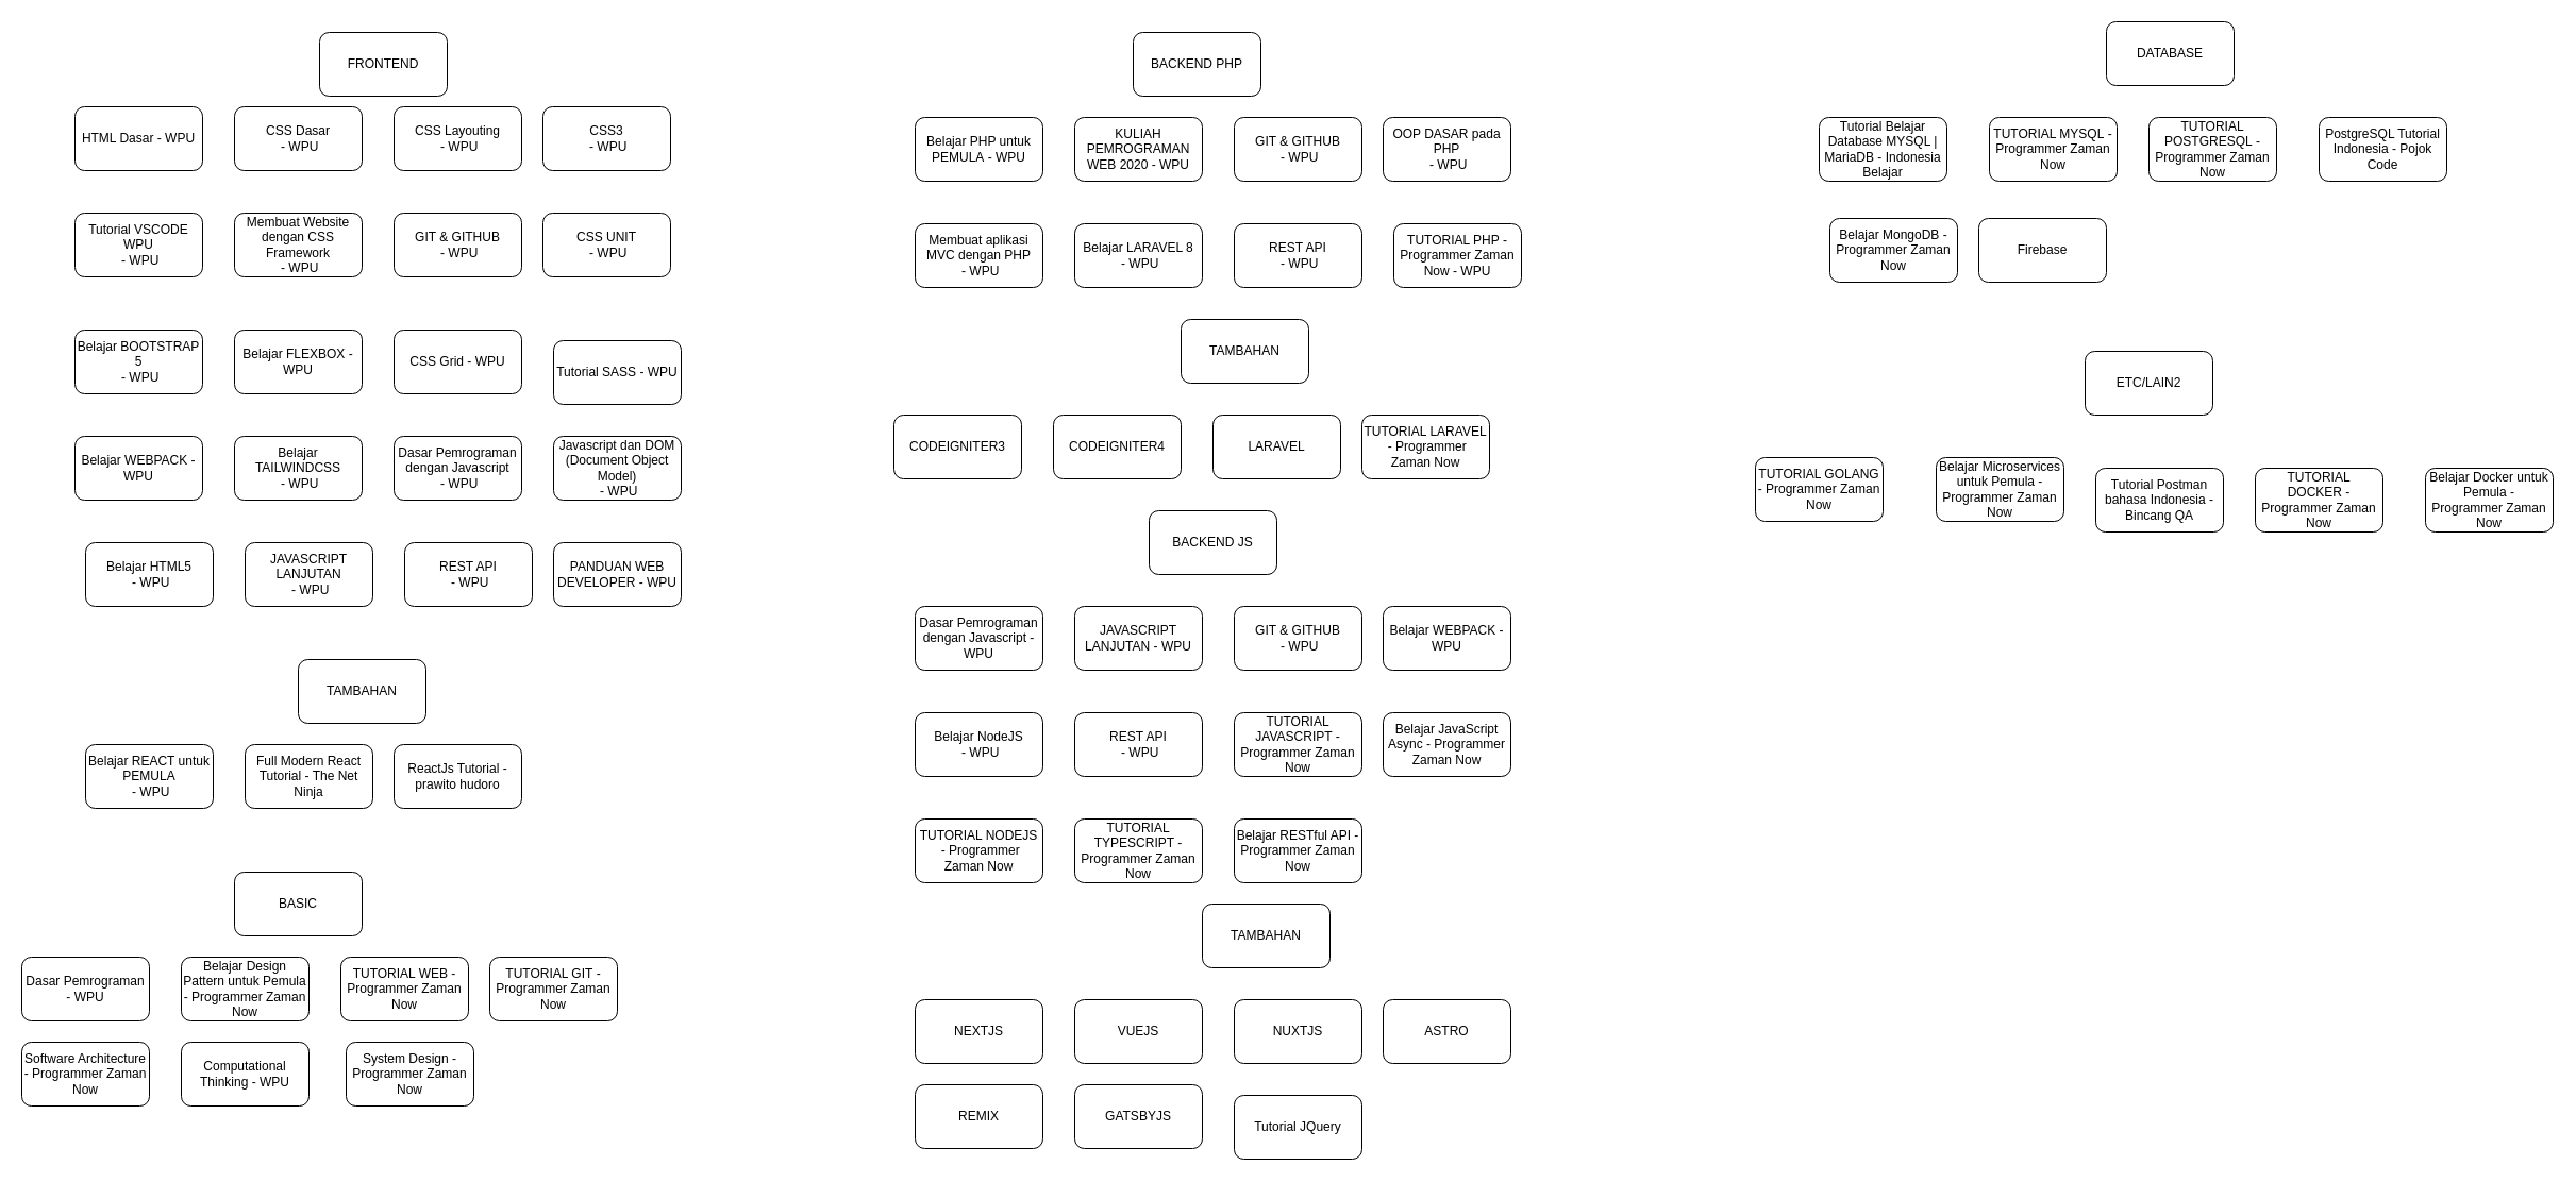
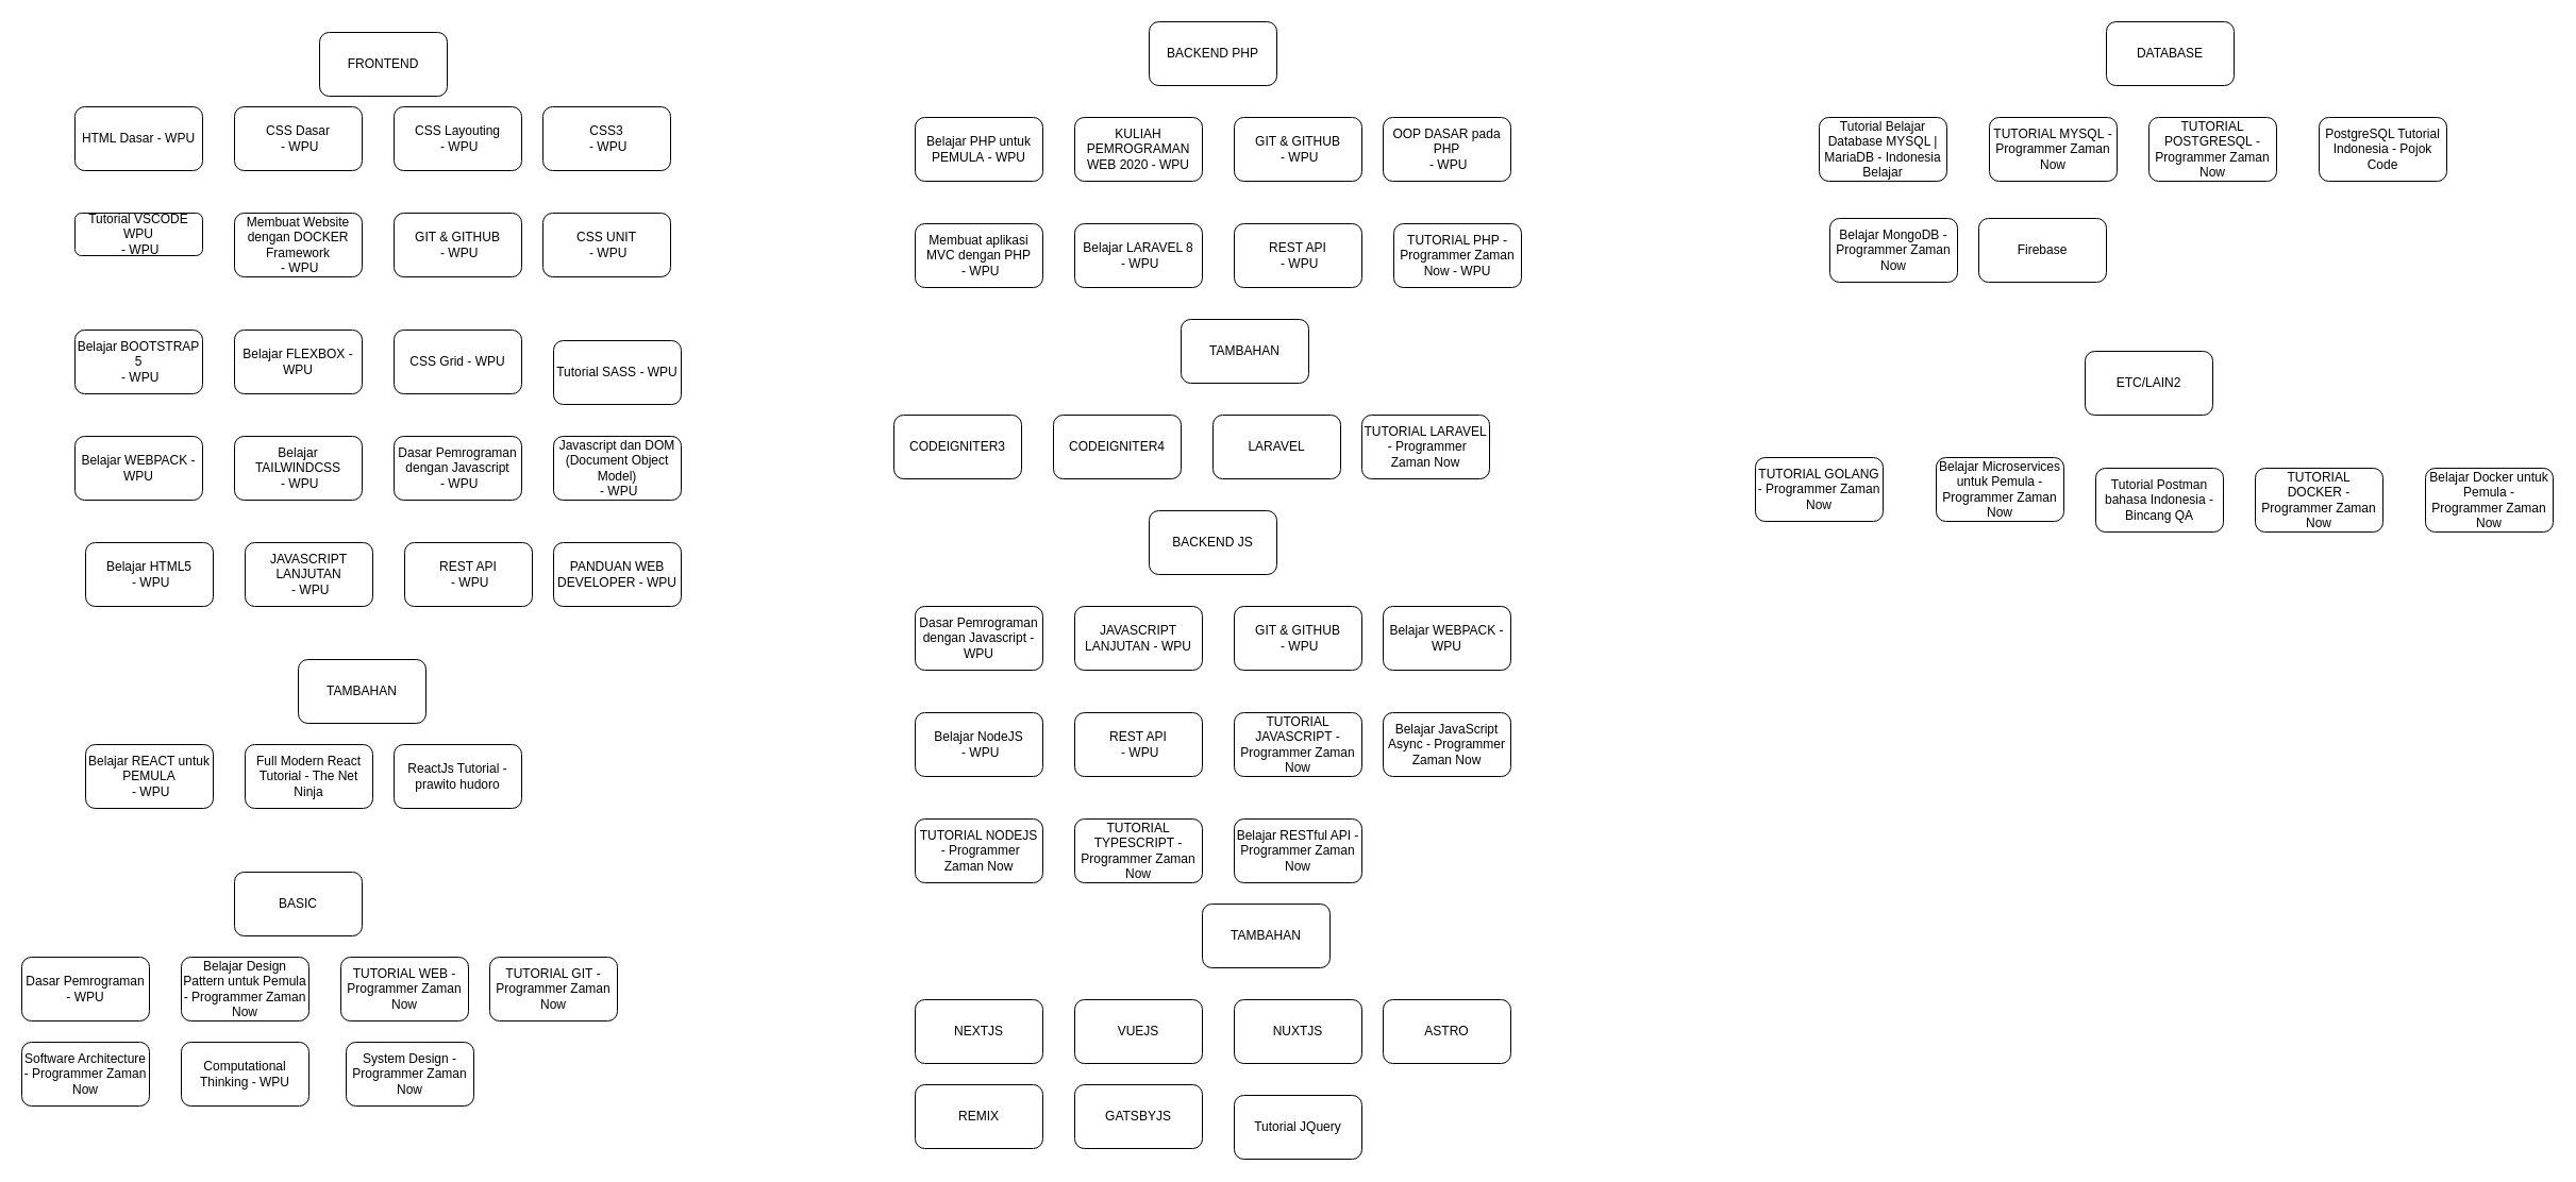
- <mxCell id="30" value="&lt;div&gt;BACKEND PHP&lt;/div&gt;" style="rounded=1;whiteSpace=wrap;html=1;" parent="1" vertex="1"><mxGeometry x="1065" y="30" width="120" height="60" as="geometry" /></mxCell>
+ <mxCell id="30" value="&lt;div&gt;BACKEND PHP&lt;/div&gt;" style="rounded=1;whiteSpace=wrap;html=1;" parent="1" vertex="1"><mxGeometry x="1080" y="20" width="120" height="60" as="geometry" /></mxCell>
- <mxCell id="17" value="&lt;div&gt;Tutorial VSCODE WPU&lt;/div&gt;&amp;nbsp;- WPU" style="rounded=1;whiteSpace=wrap;html=1;" parent="1" vertex="1"><mxGeometry x="70" y="200" width="120" height="60" as="geometry" /></mxCell>
+ <mxCell id="17" value="&lt;div&gt;Tutorial VSCODE WPU&lt;/div&gt;&amp;nbsp;- WPU" style="rounded=1;whiteSpace=wrap;html=1;" parent="1" vertex="1"><mxGeometry x="70" y="200" width="120" height="40" as="geometry" /></mxCell>
- <mxCell id="18" value="&lt;div&gt;Membuat Website dengan CSS Framework&lt;/div&gt;&amp;nbsp;- WPU" style="rounded=1;whiteSpace=wrap;html=1;" parent="1" vertex="1"><mxGeometry x="220" y="200" width="120" height="60" as="geometry" /></mxCell>
+ <mxCell id="18" value="&lt;div&gt;Membuat Website dengan DOCKER Framework&lt;/div&gt;&amp;nbsp;- WPU" style="rounded=1;whiteSpace=wrap;html=1;" parent="1" vertex="1"><mxGeometry x="220" y="200" width="120" height="60" as="geometry" /></mxCell>
